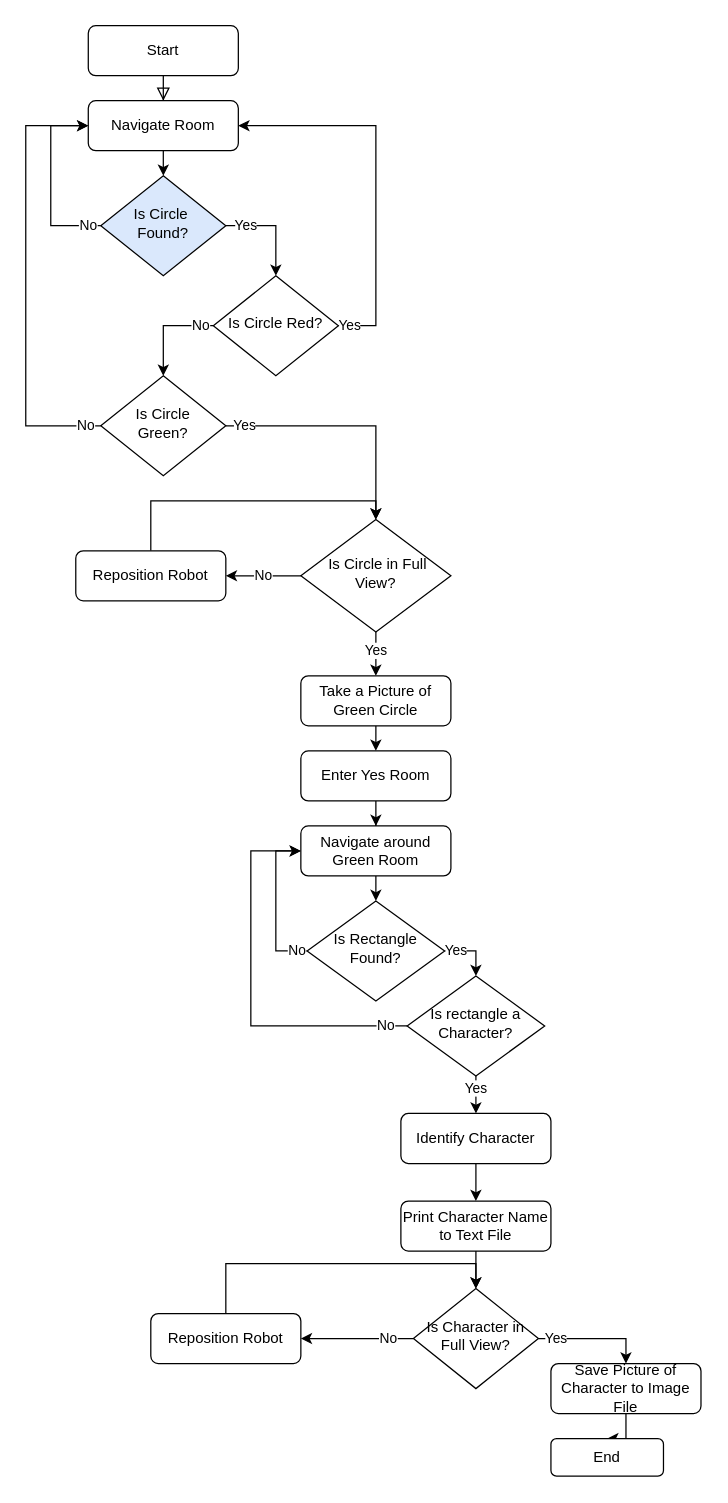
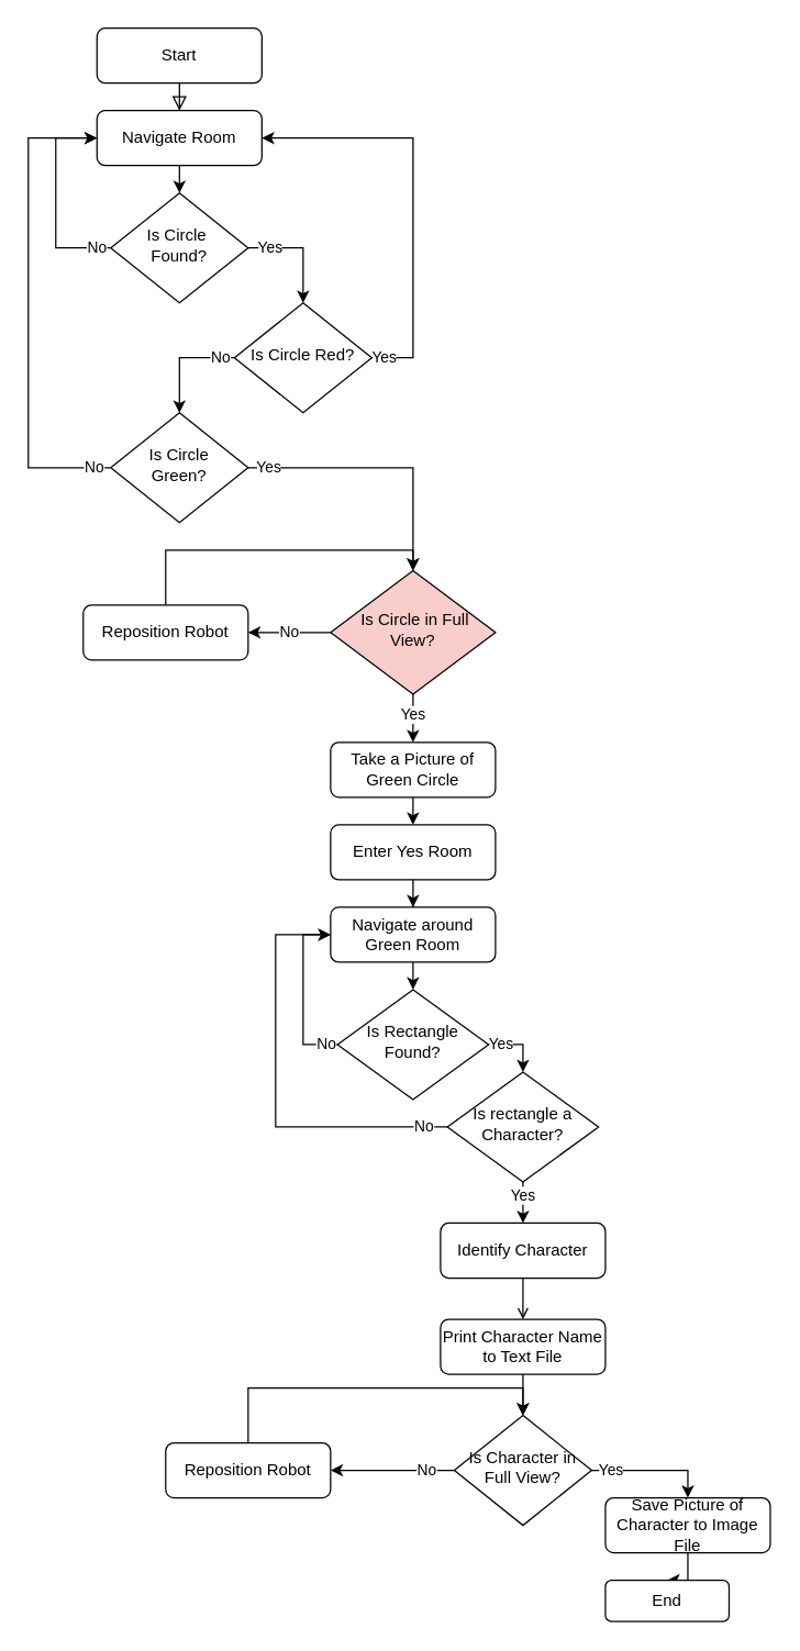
- <mxCell id="8" value="Is Circle&amp;nbsp; Found?" style="rhombus;whiteSpace=wrap;html=1;shadow=0;fontFamily=Helvetica;fontSize=12;align=center;strokeWidth=1;spacing=6;spacingTop=-4;fillColor=#dae8fc;" parent="1" vertex="1"><mxGeometry x="80" y="140" width="100" height="80" as="geometry" /></mxCell>
+ <mxCell id="8" value="Is Circle&amp;nbsp; Found?" style="rhombus;whiteSpace=wrap;html=1;shadow=0;fontFamily=Helvetica;fontSize=12;align=center;strokeWidth=1;spacing=6;spacingTop=-4;" parent="1" vertex="1"><mxGeometry x="80" y="140" width="100" height="80" as="geometry" /></mxCell>
- <mxCell id="31" value="&amp;nbsp;Is Circle in Full View?" style="rhombus;whiteSpace=wrap;html=1;shadow=0;fontFamily=Helvetica;fontSize=12;align=center;strokeWidth=1;spacing=6;spacingTop=-4;" parent="1" vertex="1"><mxGeometry x="240" y="415" width="120" height="90" as="geometry" /></mxCell>
+ <mxCell id="31" value="&amp;nbsp;Is Circle in Full View?" style="rhombus;whiteSpace=wrap;html=1;shadow=0;fontFamily=Helvetica;fontSize=12;align=center;strokeWidth=1;spacing=6;spacingTop=-4;fillColor=#f8cecc;" parent="1" vertex="1"><mxGeometry x="240" y="415" width="120" height="90" as="geometry" /></mxCell>
- <mxCell id="27" style="edgeStyle=orthogonalEdgeStyle;rounded=0;orthogonalLoop=1;jettySize=auto;html=1;exitX=0.5;exitY=1;exitDx=0;exitDy=0;entryX=0.5;entryY=0;entryDx=0;entryDy=0;" parent="1" source="28" target="35" edge="1"><mxGeometry relative="1" as="geometry" /></mxCell>
+ <mxCell id="27" style="edgeStyle=orthogonalEdgeStyle;rounded=0;orthogonalLoop=1;jettySize=auto;html=1;exitX=0.5;exitY=1;exitDx=0;exitDy=0;entryX=0.5;entryY=0;entryDx=0;entryDy=0;endArrow=open;" parent="1" source="28" target="35" edge="1"><mxGeometry relative="1" as="geometry" /></mxCell>
